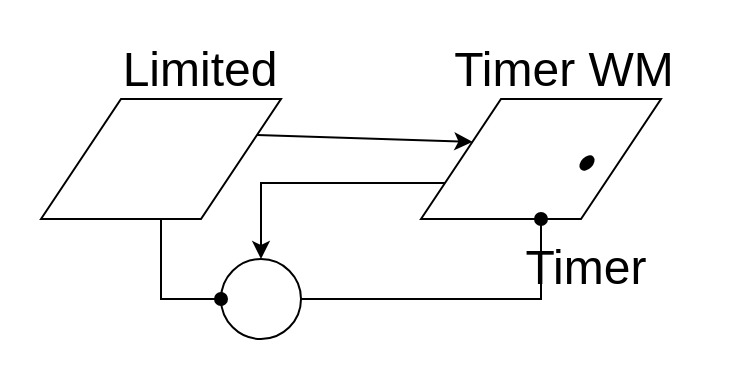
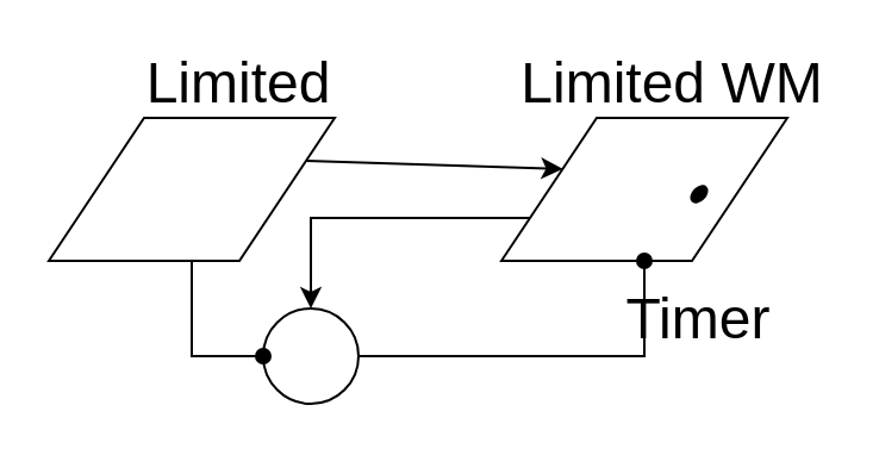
- <mxCell id="6" value="Timer WM" style="text;html=1;strokeColor=none;fillColor=none;align=center;verticalAlign=middle;whiteSpace=wrap;rounded=0;fontSize=24;" vertex="1" parent="1"><mxGeometry x="217" y="20" width="130" height="30" as="geometry" /></mxCell>
+ <mxCell id="6" value="Limited WM" style="text;html=1;strokeColor=none;fillColor=none;align=center;verticalAlign=middle;whiteSpace=wrap;rounded=0;fontSize=24;" vertex="1" parent="1"><mxGeometry x="217" y="20" width="130" height="30" as="geometry" /></mxCell>
